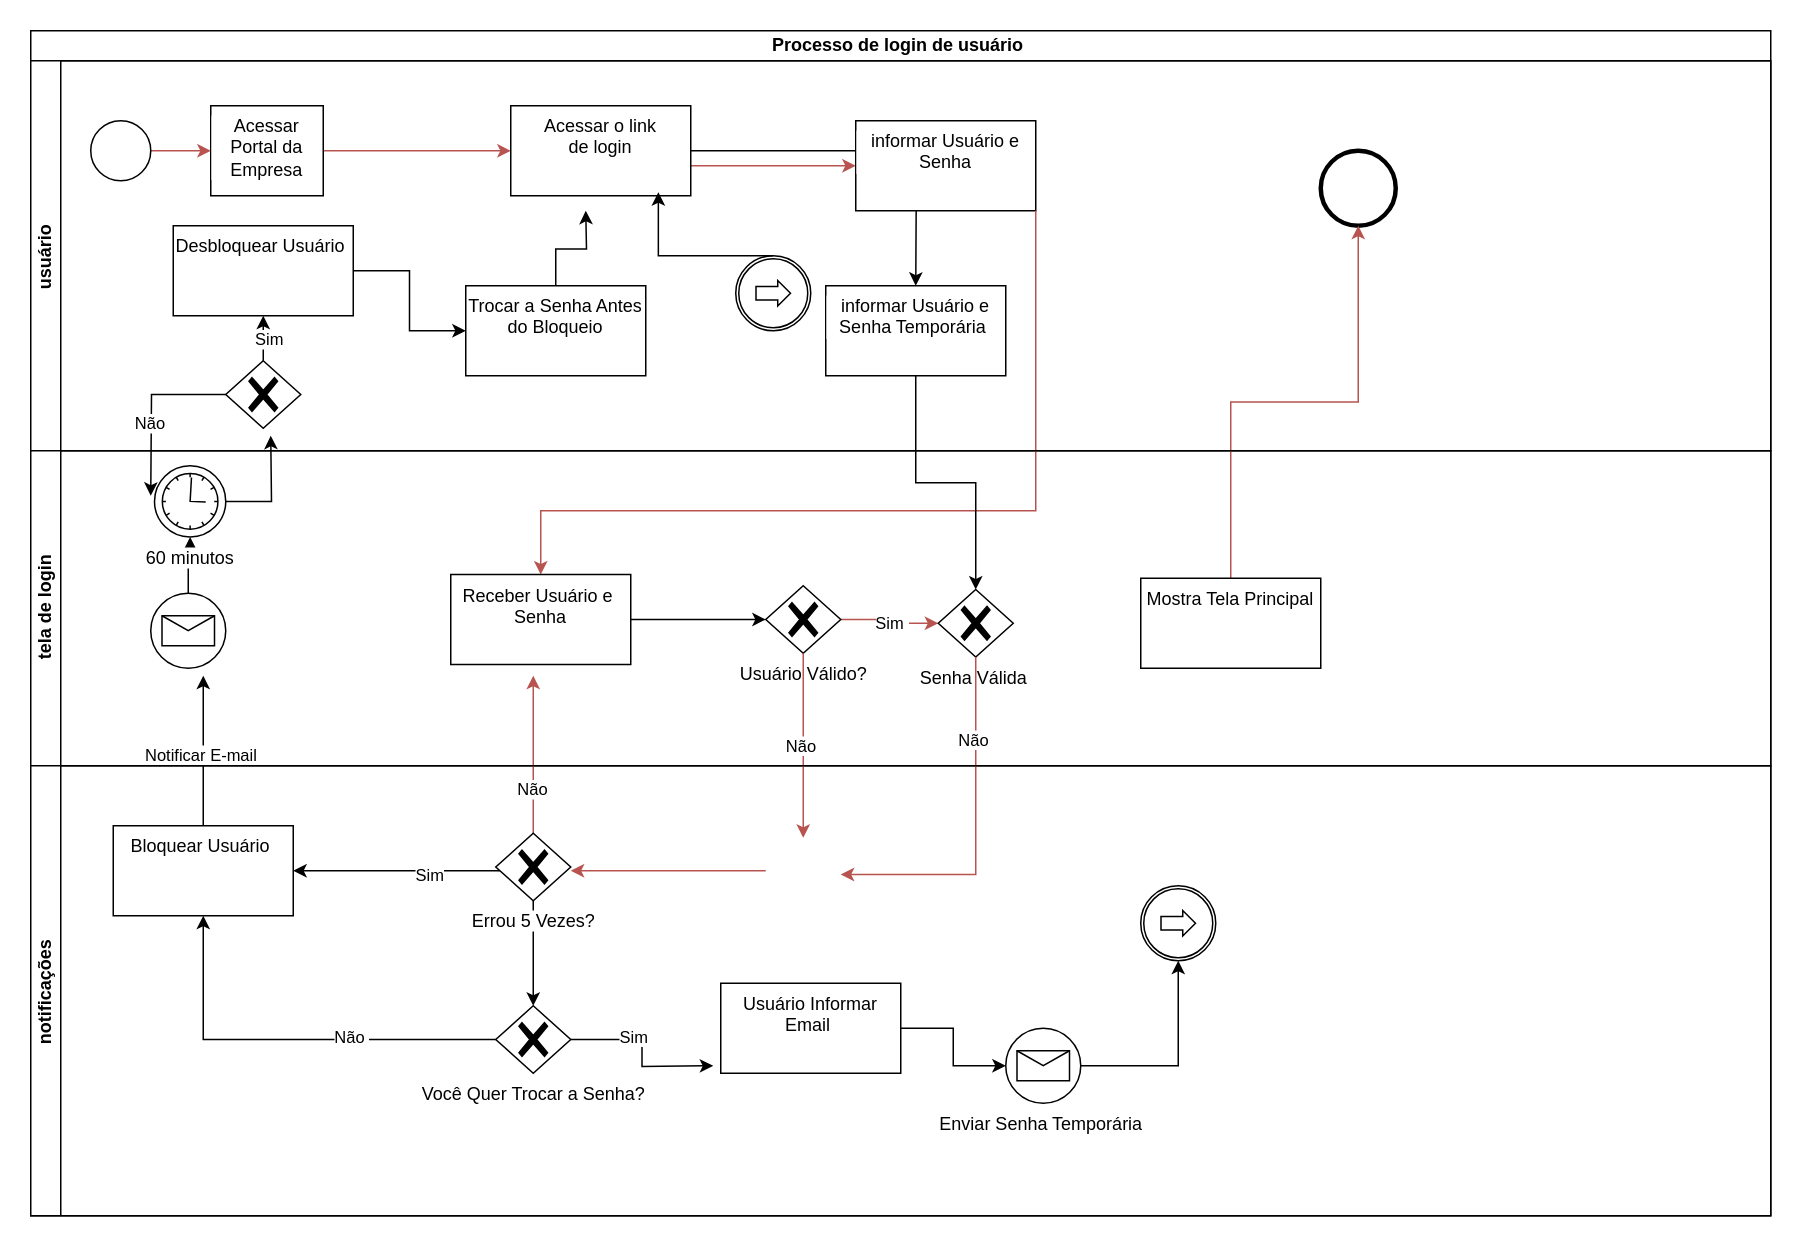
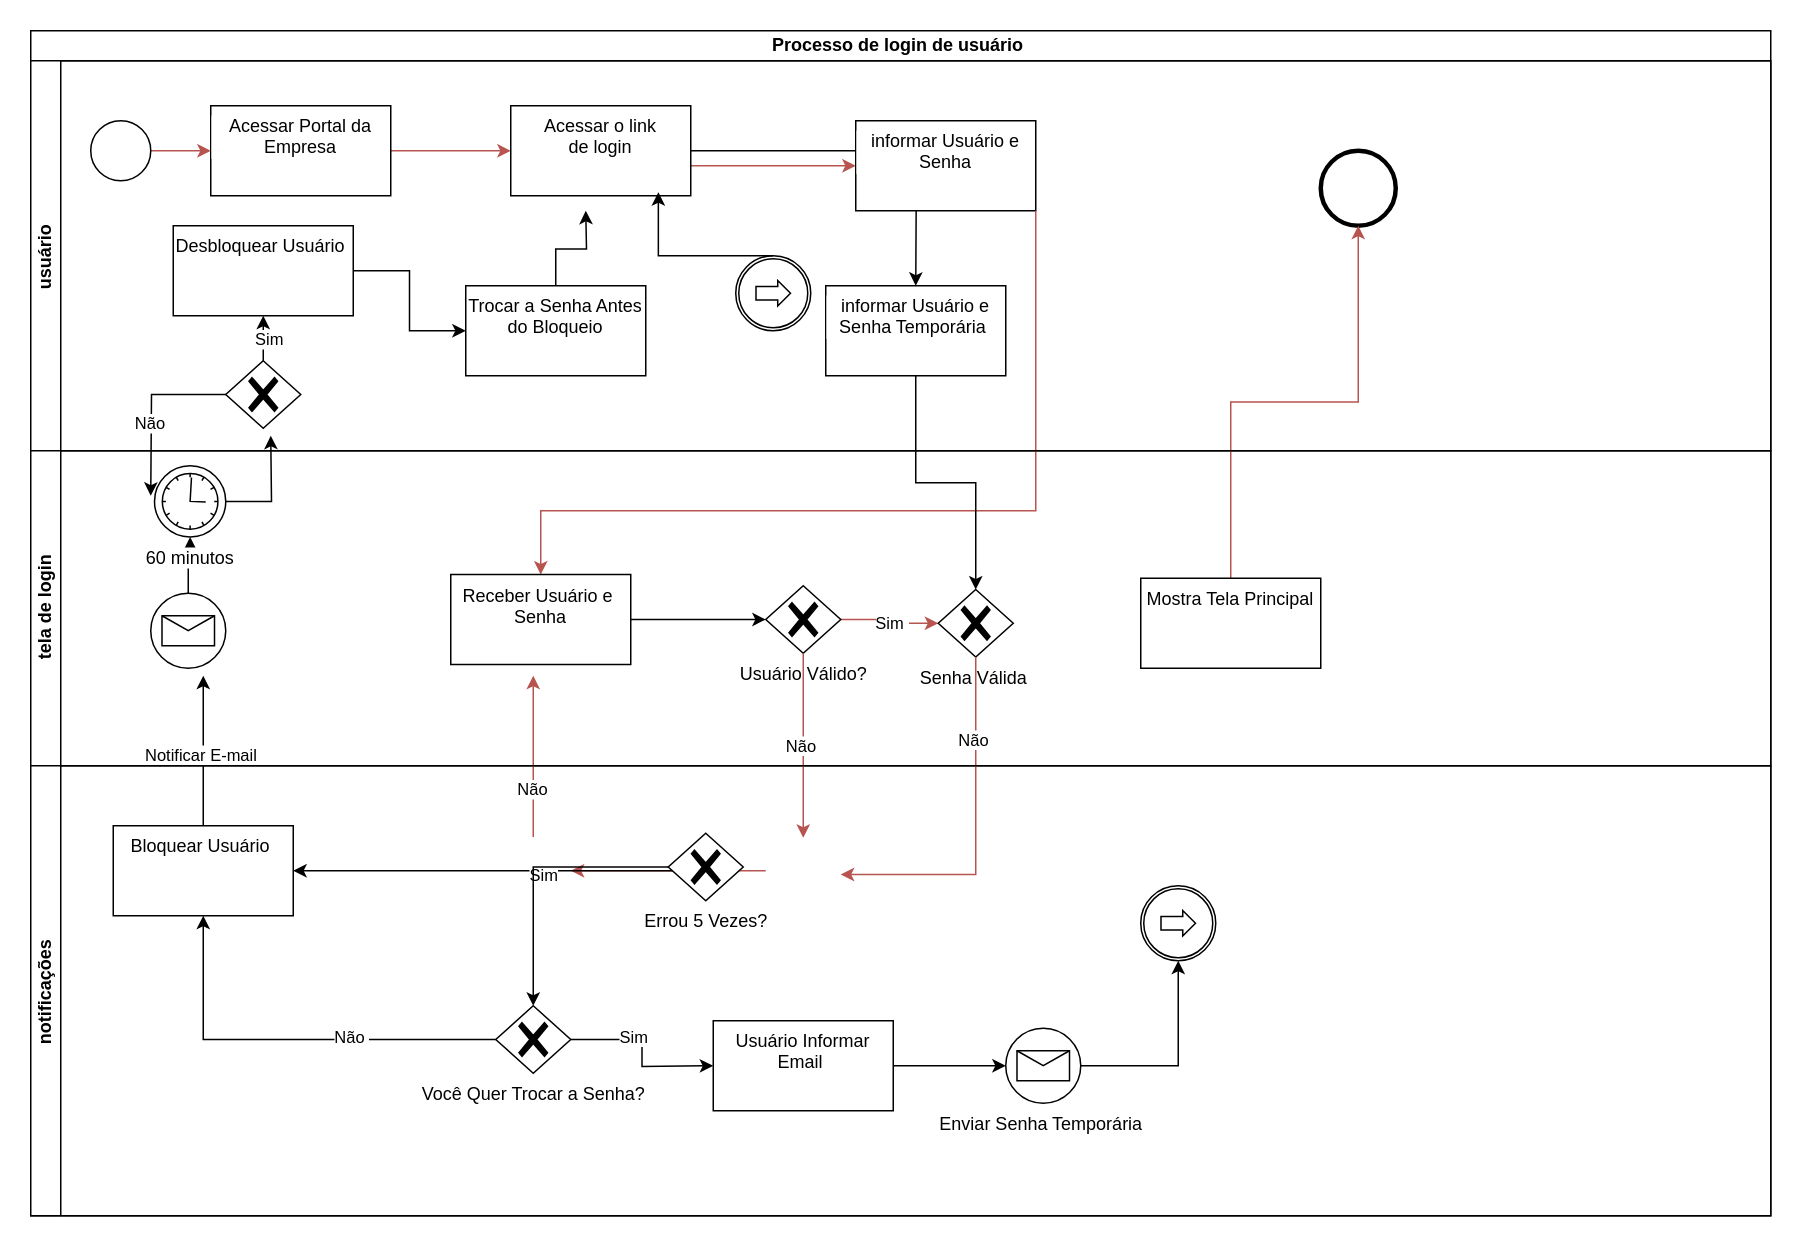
- <mxCell id="7" value="Acessar Portal da Empresa" style="whiteSpace=wrap;html=1;verticalAlign=top;labelBackgroundColor=#ffffff;" vertex="1" parent="3"><mxGeometry x="120" y="30" width="75" height="60" as="geometry" /></mxCell>
+ <mxCell id="7" value="Acessar Portal da Empresa" style="whiteSpace=wrap;html=1;verticalAlign=top;labelBackgroundColor=#ffffff;" vertex="1" parent="3"><mxGeometry x="120" y="30" width="120" height="60" as="geometry" /></mxCell>
- <mxCell id="50" value="Errou 5 Vezes?" style="points=[[0.25,0.25,0],[0.5,0,0],[0.75,0.25,0],[1,0.5,0],[0.75,0.75,0],[0.5,1,0],[0.25,0.75,0],[0,0.5,0]];shape=mxgraph.bpmn.gateway2;html=1;verticalLabelPosition=bottom;labelBackgroundColor=#ffffff;verticalAlign=top;align=center;perimeter=rhombusPerimeter;outlineConnect=0;outline=none;symbol=none;gwType=exclusive;direction=east;" vertex="1" parent="46"><mxGeometry x="310" y="45" width="50" height="45" as="geometry" /></mxCell>
+ <mxCell id="50" value="Errou 5 Vezes?" style="points=[[0.25,0.25,0],[0.5,0,0],[0.75,0.25,0],[1,0.5,0],[0.75,0.75,0],[0.5,1,0],[0.25,0.75,0],[0,0.5,0]];shape=mxgraph.bpmn.gateway2;html=1;verticalLabelPosition=bottom;labelBackgroundColor=#ffffff;verticalAlign=top;align=center;perimeter=rhombusPerimeter;outlineConnect=0;outline=none;symbol=none;gwType=exclusive;direction=east;" vertex="1" parent="46"><mxGeometry x="425" y="45" width="50" height="45" as="geometry" /></mxCell>
- <mxCell id="61" value="Usuário Informar&lt;div&gt;Email&amp;nbsp;&lt;/div&gt;" style="whiteSpace=wrap;html=1;verticalAlign=top;labelBackgroundColor=#ffffff;" vertex="1" parent="46"><mxGeometry x="460" y="145" width="120" height="60" as="geometry" /></mxCell>
+ <mxCell id="61" value="Usuário Informar&lt;div&gt;Email&amp;nbsp;&lt;/div&gt;" style="whiteSpace=wrap;html=1;verticalAlign=top;labelBackgroundColor=#ffffff;" vertex="1" parent="46"><mxGeometry x="455" y="170" width="120" height="60" as="geometry" /></mxCell>
